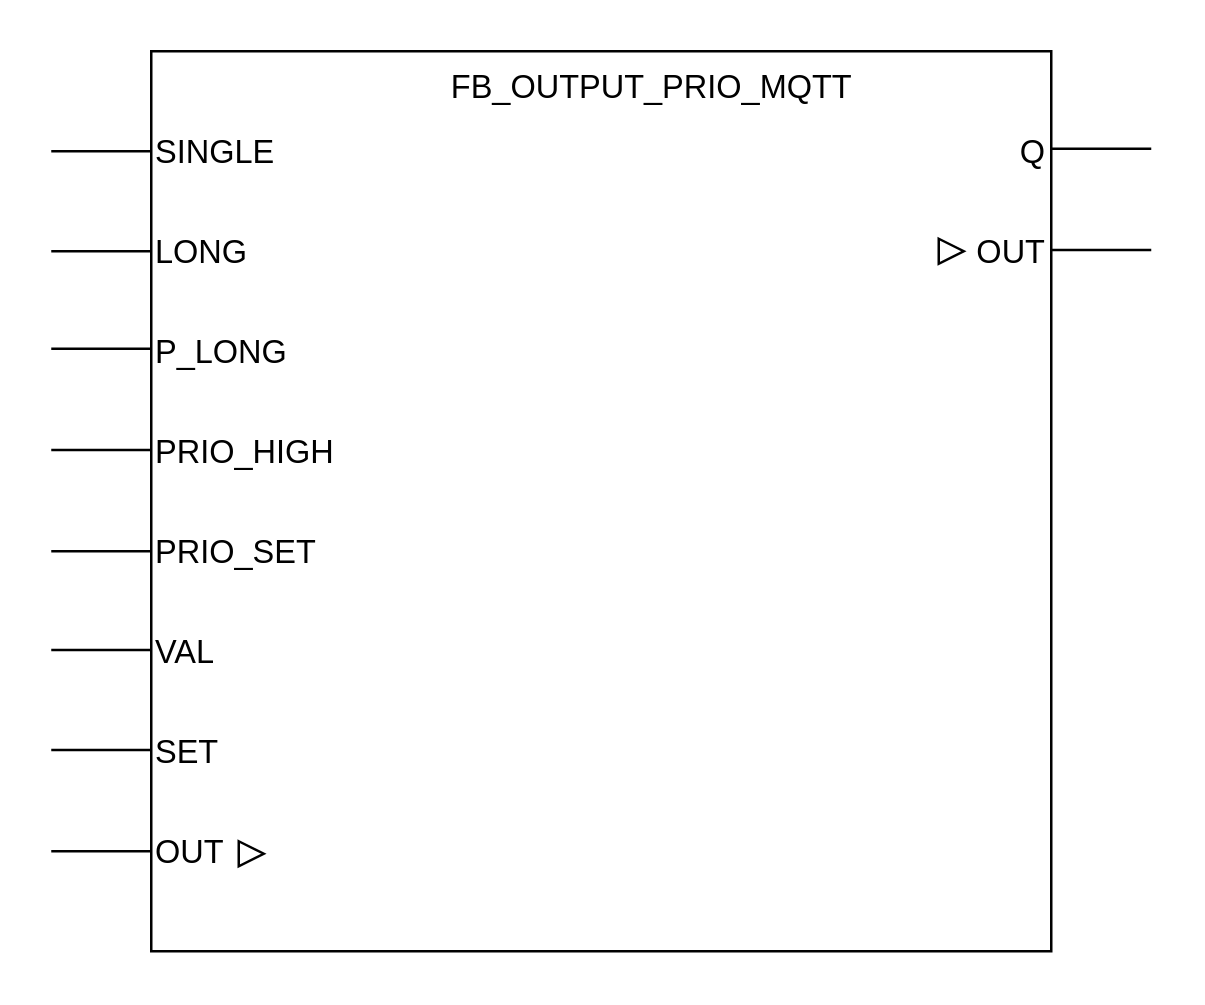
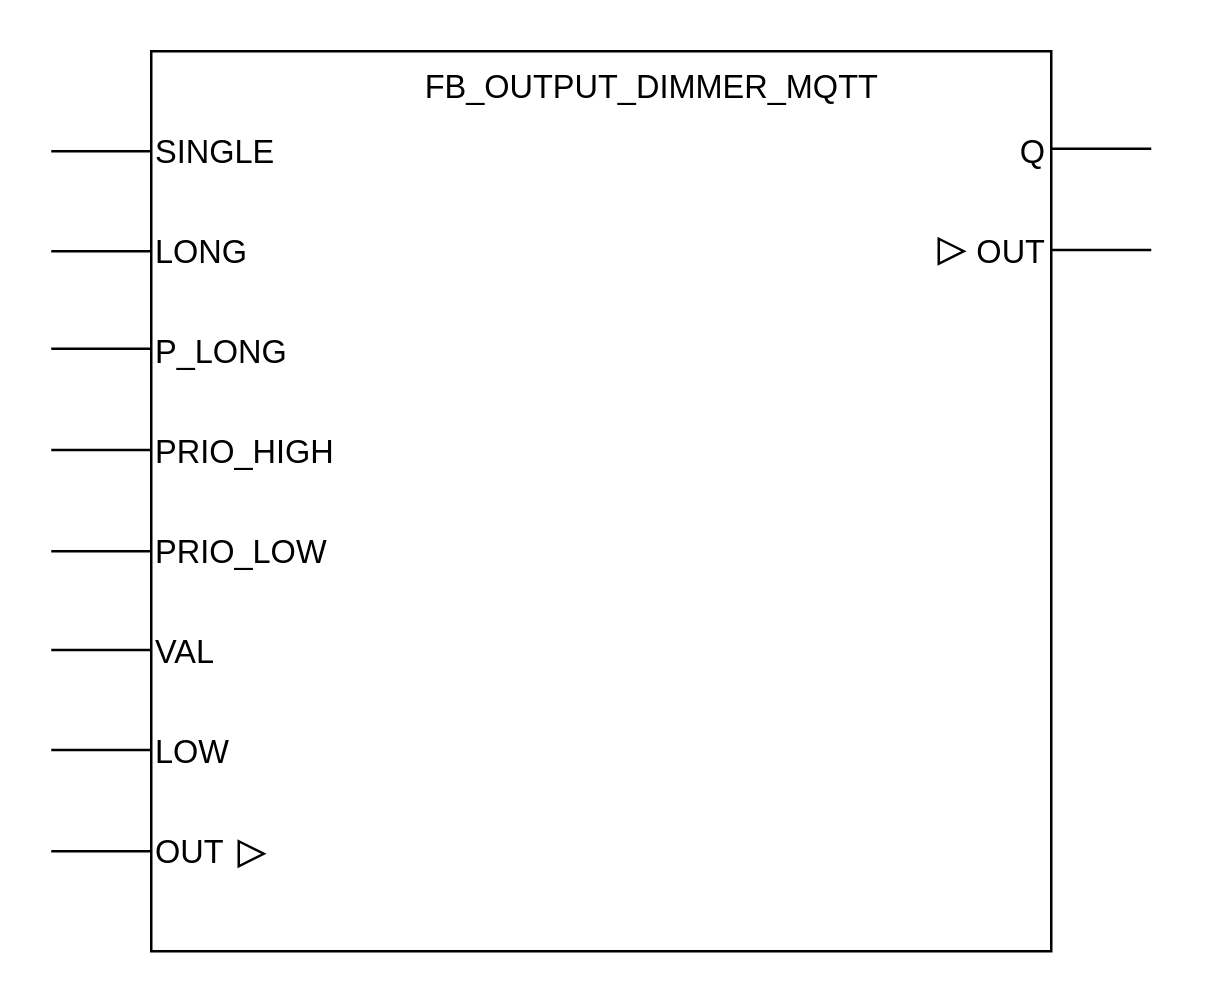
- <mxCell id="3" value="FB_OUTPUT_PRIO_MQTT" style="text;html=1;align=center;fontSize=13;" parent="1" vertex="1"><mxGeometry x="157.5" y="20" width="205" height="30" as="geometry" /></mxCell>
+ <mxCell id="3" value="FB_OUTPUT_DIMMER_MQTT" style="text;html=1;align=center;fontSize=13;" parent="1" vertex="1"><mxGeometry x="157.5" y="20" width="205" height="30" as="geometry" /></mxCell>
- <mxCell id="24" value="PRIO_SET" style="text;html=1;strokeColor=none;fillColor=none;align=left;verticalAlign=middle;whiteSpace=wrap;rounded=0;fontSize=13;" parent="1" vertex="1"><mxGeometry x="60" y="210" width="80" height="20" as="geometry" /></mxCell>
+ <mxCell id="24" value="PRIO_LOW" style="text;html=1;strokeColor=none;fillColor=none;align=left;verticalAlign=middle;whiteSpace=wrap;rounded=0;fontSize=13;" parent="1" vertex="1"><mxGeometry x="60" y="210" width="80" height="20" as="geometry" /></mxCell>
- <mxCell id="13" value="SET" style="text;html=1;strokeColor=none;fillColor=none;align=left;verticalAlign=middle;whiteSpace=wrap;rounded=0;fontSize=13;" parent="1" vertex="1"><mxGeometry x="60" y="290" width="80" height="20" as="geometry" /></mxCell>
+ <mxCell id="13" value="LOW" style="text;html=1;strokeColor=none;fillColor=none;align=left;verticalAlign=middle;whiteSpace=wrap;rounded=0;fontSize=13;" parent="1" vertex="1"><mxGeometry x="60" y="290" width="80" height="20" as="geometry" /></mxCell>
